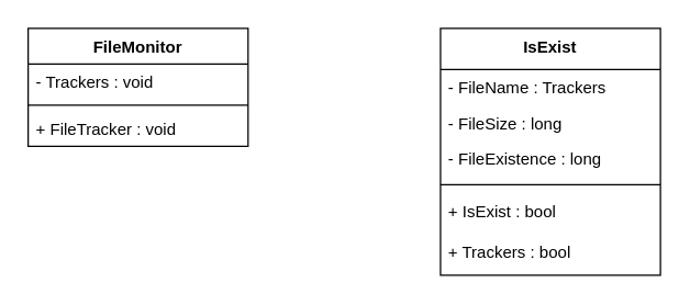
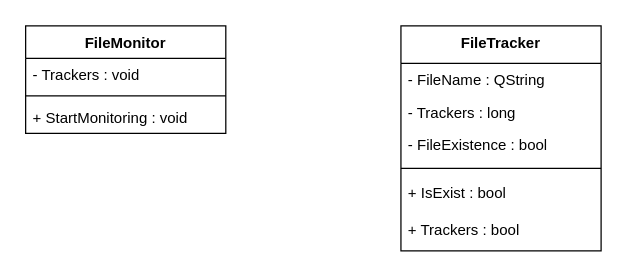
- <mxCell id="6" value="IsExist" style="swimlane;fontStyle=1;align=center;verticalAlign=top;childLayout=stackLayout;horizontal=1;startSize=30;horizontalStack=0;resizeParent=1;resizeParentMax=0;resizeLast=0;collapsible=1;marginBottom=0;whiteSpace=wrap;html=1;swimlaneLine=1;" vertex="1" parent="1"><mxGeometry x="320" y="20" width="160" height="180" as="geometry" /></mxCell>
+ <mxCell id="6" value="FileTracker" style="swimlane;fontStyle=1;align=center;verticalAlign=top;childLayout=stackLayout;horizontal=1;startSize=30;horizontalStack=0;resizeParent=1;resizeParentMax=0;resizeLast=0;collapsible=1;marginBottom=0;whiteSpace=wrap;html=1;swimlaneLine=1;" vertex="1" parent="1"><mxGeometry x="320" y="20" width="160" height="180" as="geometry" /></mxCell>
- <mxCell id="7" value="- FileName : Trackers" style="text;strokeColor=none;fillColor=none;align=left;verticalAlign=top;spacingLeft=4;spacingRight=4;overflow=hidden;rotatable=0;points=[[0,0.5],[1,0.5]];portConstraint=eastwest;whiteSpace=wrap;html=1;" vertex="1" parent="6"><mxGeometry y="30" width="160" height="26" as="geometry" /></mxCell>
+ <mxCell id="7" value="- FileName : QString" style="text;strokeColor=none;fillColor=none;align=left;verticalAlign=top;spacingLeft=4;spacingRight=4;overflow=hidden;rotatable=0;points=[[0,0.5],[1,0.5]];portConstraint=eastwest;whiteSpace=wrap;html=1;" vertex="1" parent="6"><mxGeometry y="30" width="160" height="26" as="geometry" /></mxCell>
- <mxCell id="8" value="- FileSize : long" style="text;strokeColor=none;fillColor=none;align=left;verticalAlign=top;spacingLeft=4;spacingRight=4;overflow=hidden;rotatable=0;points=[[0,0.5],[1,0.5]];portConstraint=eastwest;whiteSpace=wrap;html=1;" vertex="1" parent="6"><mxGeometry y="56" width="160" height="26" as="geometry" /></mxCell>
+ <mxCell id="8" value="- Trackers : long" style="text;strokeColor=none;fillColor=none;align=left;verticalAlign=top;spacingLeft=4;spacingRight=4;overflow=hidden;rotatable=0;points=[[0,0.5],[1,0.5]];portConstraint=eastwest;whiteSpace=wrap;html=1;" vertex="1" parent="6"><mxGeometry y="56" width="160" height="26" as="geometry" /></mxCell>
- <mxCell id="5" value="+ FileTracker : void" style="text;strokeColor=none;fillColor=none;align=left;verticalAlign=top;spacingLeft=4;spacingRight=4;overflow=hidden;rotatable=0;points=[[0,0.5],[1,0.5]];portConstraint=eastwest;whiteSpace=wrap;html=1;" vertex="1" parent="2"><mxGeometry y="60" width="160" height="26" as="geometry" /></mxCell>
+ <mxCell id="5" value="+ StartMonitoring : void" style="text;strokeColor=none;fillColor=none;align=left;verticalAlign=top;spacingLeft=4;spacingRight=4;overflow=hidden;rotatable=0;points=[[0,0.5],[1,0.5]];portConstraint=eastwest;whiteSpace=wrap;html=1;" vertex="1" parent="2"><mxGeometry y="60" width="160" height="26" as="geometry" /></mxCell>
- <mxCell id="9" value="- FileExistence : long" style="text;strokeColor=none;fillColor=none;align=left;verticalAlign=top;spacingLeft=4;spacingRight=4;overflow=hidden;rotatable=0;points=[[0,0.5],[1,0.5]];portConstraint=eastwest;whiteSpace=wrap;html=1;" vertex="1" parent="6"><mxGeometry y="82" width="160" height="26" as="geometry" /></mxCell>
+ <mxCell id="9" value="- FileExistence : bool" style="text;strokeColor=none;fillColor=none;align=left;verticalAlign=top;spacingLeft=4;spacingRight=4;overflow=hidden;rotatable=0;points=[[0,0.5],[1,0.5]];portConstraint=eastwest;whiteSpace=wrap;html=1;" vertex="1" parent="6"><mxGeometry y="82" width="160" height="26" as="geometry" /></mxCell>
